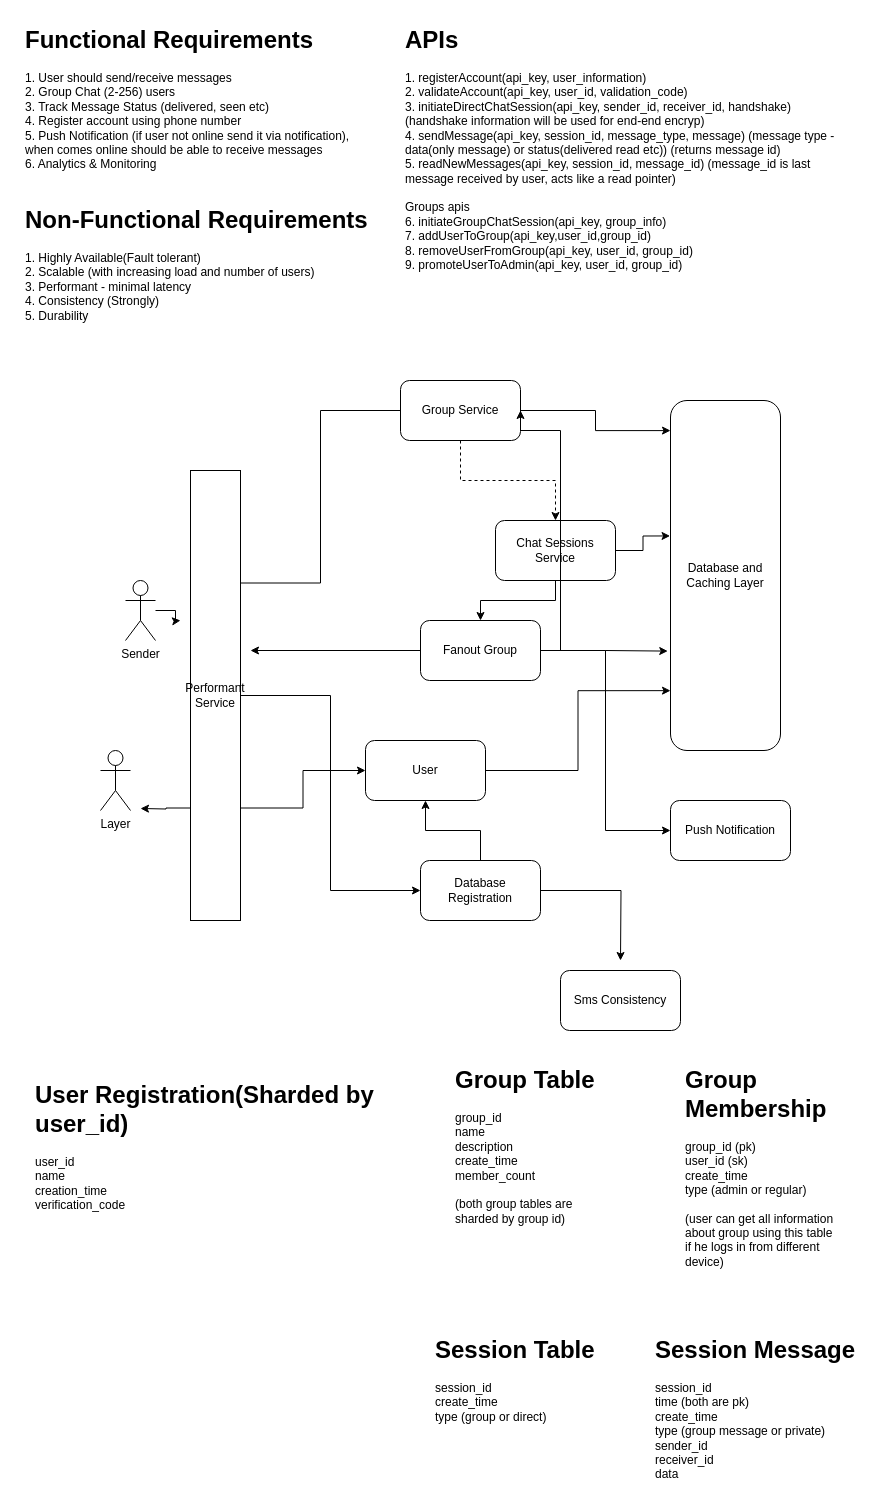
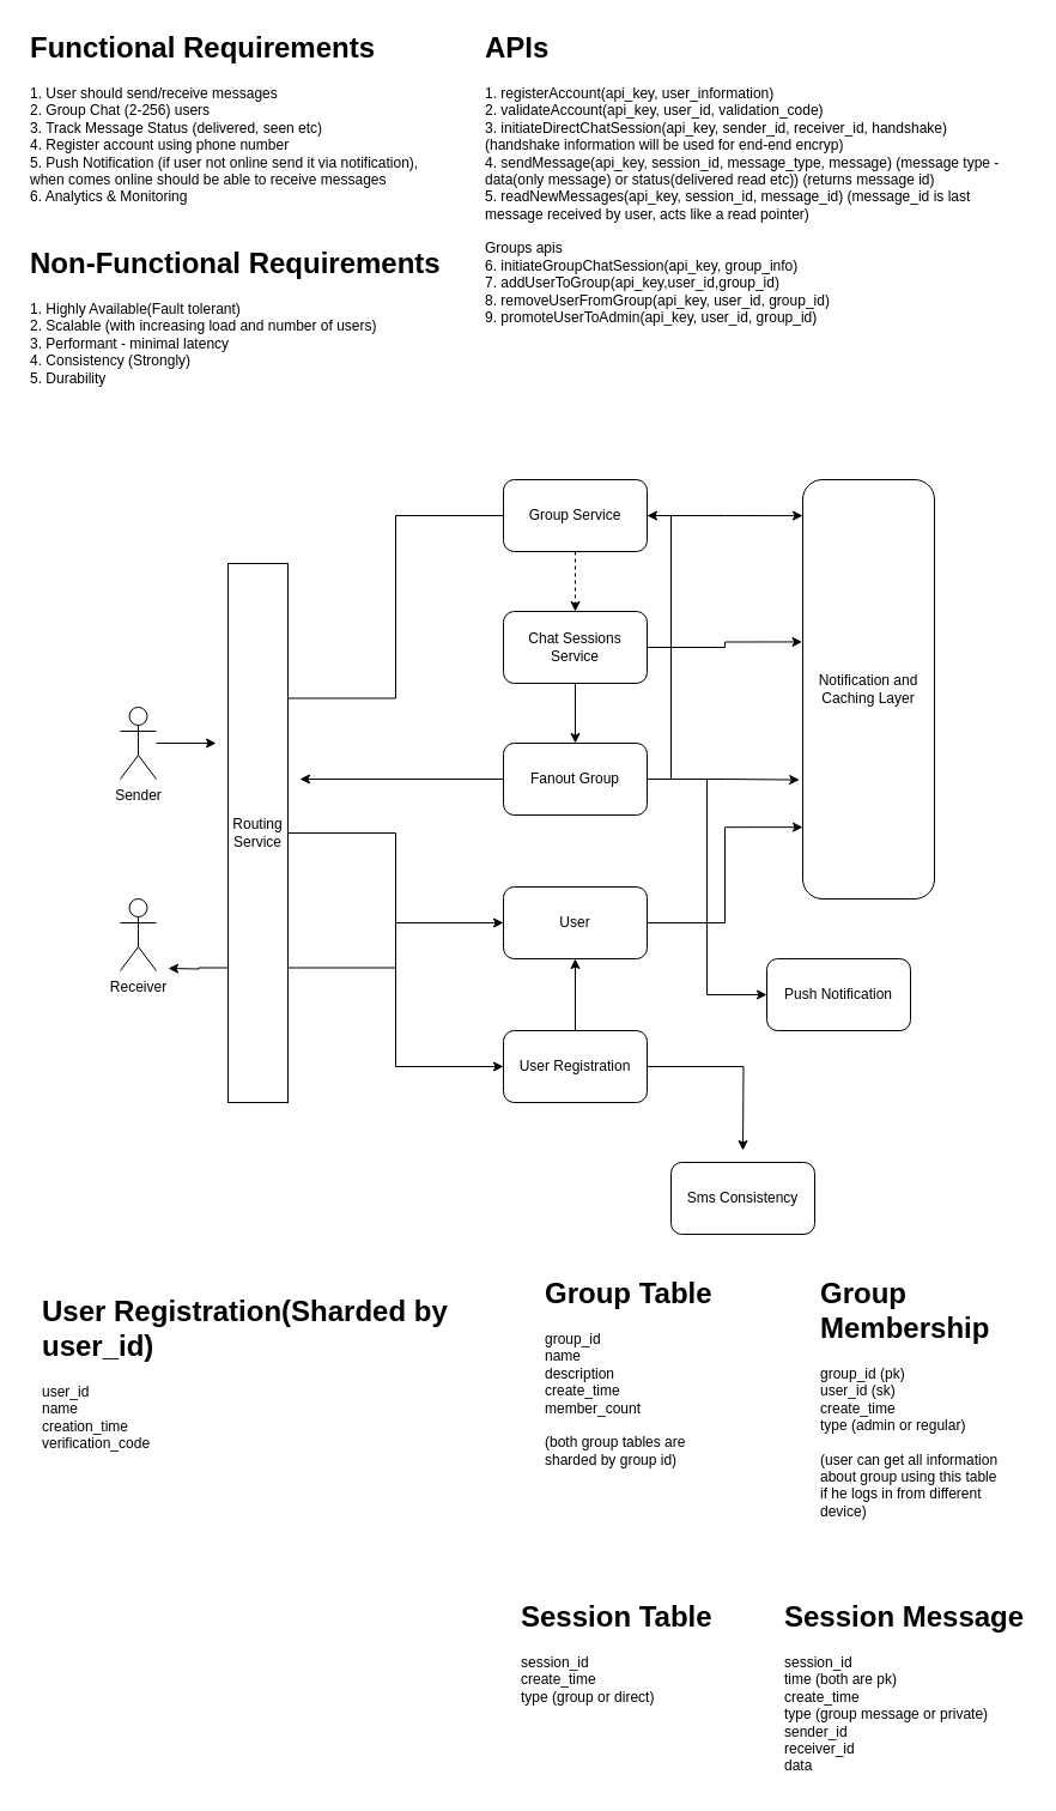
- <mxCell id="15" value="Group Service" style="rounded=1;whiteSpace=wrap;html=1;" vertex="1" parent="1"><mxGeometry x="400" y="380" width="120" height="60" as="geometry" /></mxCell>
+ <mxCell id="15" value="Group Service" style="rounded=1;whiteSpace=wrap;html=1;" vertex="1" parent="1"><mxGeometry x="420" y="400" width="120" height="60" as="geometry" /></mxCell>
- <mxCell id="18" value="Chat Sessions Service" style="rounded=1;whiteSpace=wrap;html=1;" vertex="1" parent="1"><mxGeometry x="495" y="520" width="120" height="60" as="geometry" /></mxCell>
+ <mxCell id="18" value="Chat Sessions Service" style="rounded=1;whiteSpace=wrap;html=1;" vertex="1" parent="1"><mxGeometry x="420" y="510" width="120" height="60" as="geometry" /></mxCell>
- <mxCell id="32" value="Database and Caching Layer" style="rounded=1;whiteSpace=wrap;html=1;direction=south;" vertex="1" parent="1"><mxGeometry x="670" y="400" width="110" height="350" as="geometry" /></mxCell>
+ <mxCell id="32" value="Notification and Caching Layer" style="rounded=1;whiteSpace=wrap;html=1;direction=south;" vertex="1" parent="1"><mxGeometry x="670" y="400" width="110" height="350" as="geometry" /></mxCell>
- <mxCell id="6" value="Sender" style="shape=umlActor;verticalLabelPosition=bottom;verticalAlign=top;html=1;outlineConnect=0;" vertex="1" parent="1"><mxGeometry x="125" y="580" width="30" height="60" as="geometry" /></mxCell>
+ <mxCell id="6" value="Sender" style="shape=umlActor;verticalLabelPosition=bottom;verticalAlign=top;html=1;outlineConnect=0;" vertex="1" parent="1"><mxGeometry x="100" y="590" width="30" height="60" as="geometry" /></mxCell>
- <mxCell id="12" value="Performant Service" style="rounded=0;whiteSpace=wrap;html=1;direction=south;" vertex="1" parent="1"><mxGeometry x="190" y="470" width="50" height="450" as="geometry" /></mxCell>
+ <mxCell id="12" value="Routing Service" style="rounded=0;whiteSpace=wrap;html=1;direction=south;" vertex="1" parent="1"><mxGeometry x="190" y="470" width="50" height="450" as="geometry" /></mxCell>
- <mxCell id="25" value="User" style="rounded=1;whiteSpace=wrap;html=1;" vertex="1" parent="1"><mxGeometry x="365" y="740" width="120" height="60" as="geometry" /></mxCell>
+ <mxCell id="25" value="User" style="rounded=1;whiteSpace=wrap;html=1;" vertex="1" parent="1"><mxGeometry x="420" y="740" width="120" height="60" as="geometry" /></mxCell>
- <mxCell id="7" value="Layer" style="shape=umlActor;verticalLabelPosition=bottom;verticalAlign=top;html=1;outlineConnect=0;" vertex="1" parent="1"><mxGeometry x="100" y="750" width="30" height="60" as="geometry" /></mxCell>
+ <mxCell id="7" value="Receiver" style="shape=umlActor;verticalLabelPosition=bottom;verticalAlign=top;html=1;outlineConnect=0;" vertex="1" parent="1"><mxGeometry x="100" y="750" width="30" height="60" as="geometry" /></mxCell>
- <mxCell id="30" value="Push Notification" style="rounded=1;whiteSpace=wrap;html=1;" vertex="1" parent="1"><mxGeometry x="670" y="800" width="120" height="60" as="geometry" /></mxCell>
+ <mxCell id="30" value="Push Notification" style="rounded=1;whiteSpace=wrap;html=1;" vertex="1" parent="1"><mxGeometry x="640" y="800" width="120" height="60" as="geometry" /></mxCell>
- <mxCell id="28" value="Database Registration" style="rounded=1;whiteSpace=wrap;html=1;" vertex="1" parent="1"><mxGeometry x="420" y="860" width="120" height="60" as="geometry" /></mxCell>
+ <mxCell id="28" value="User Registration" style="rounded=1;whiteSpace=wrap;html=1;" vertex="1" parent="1"><mxGeometry x="420" y="860" width="120" height="60" as="geometry" /></mxCell>
